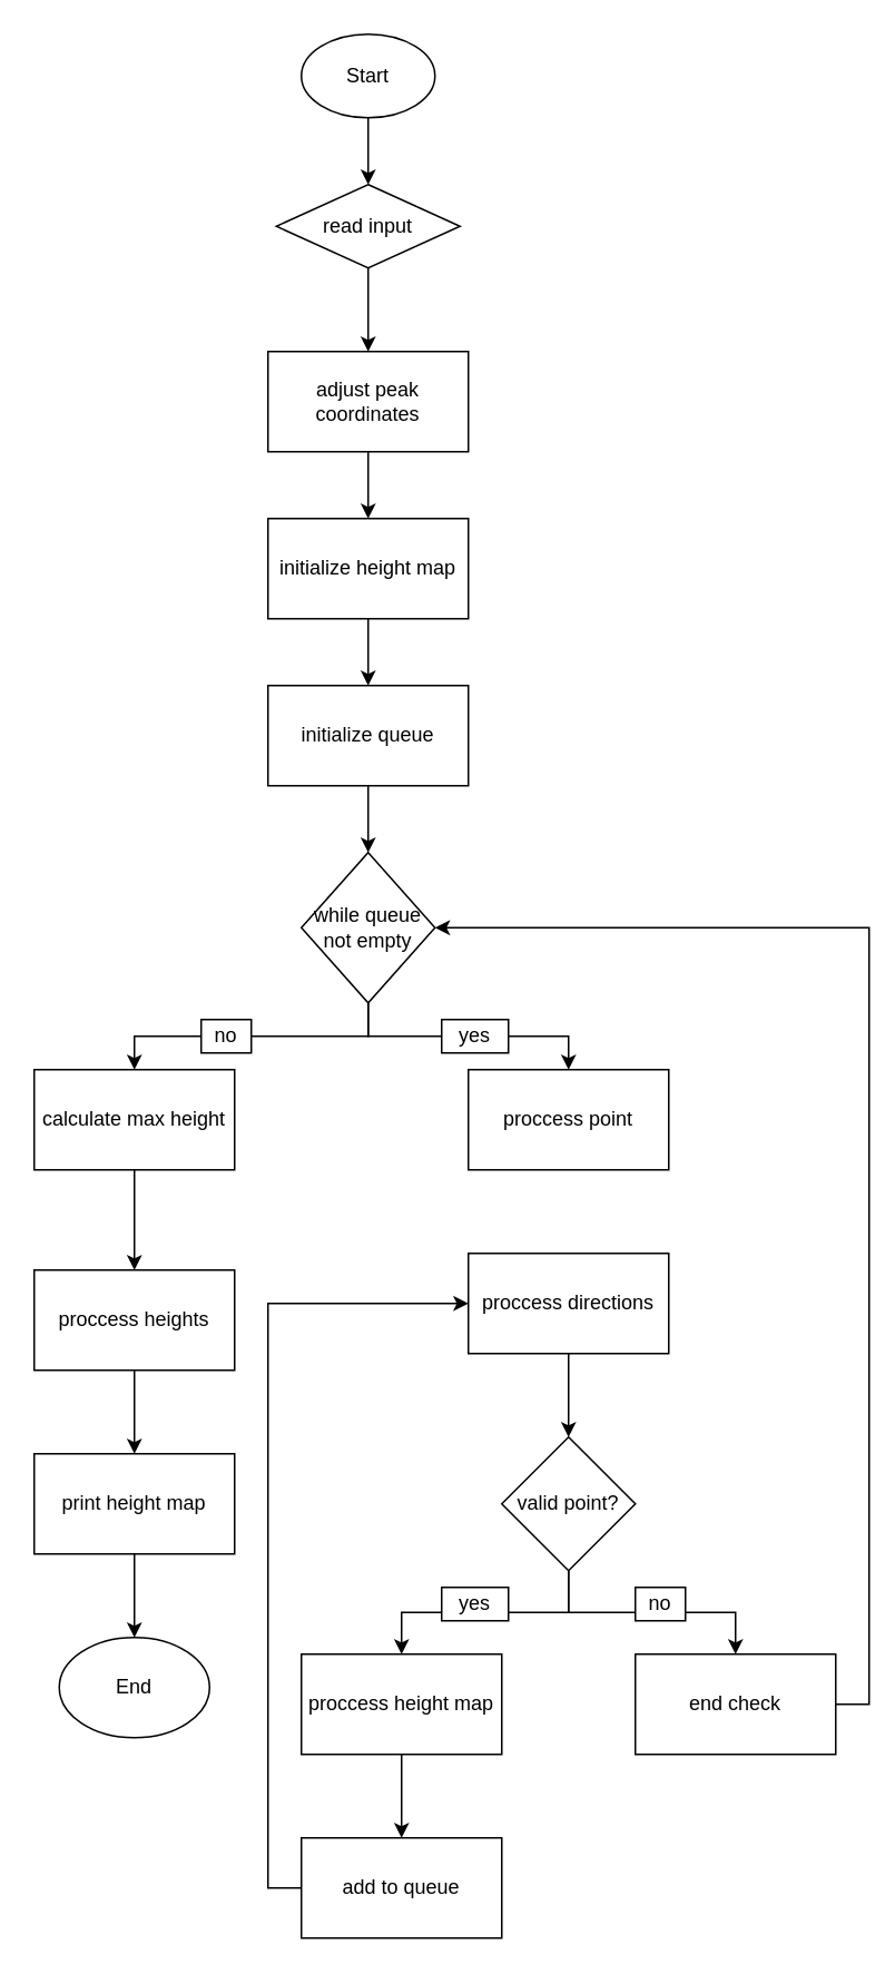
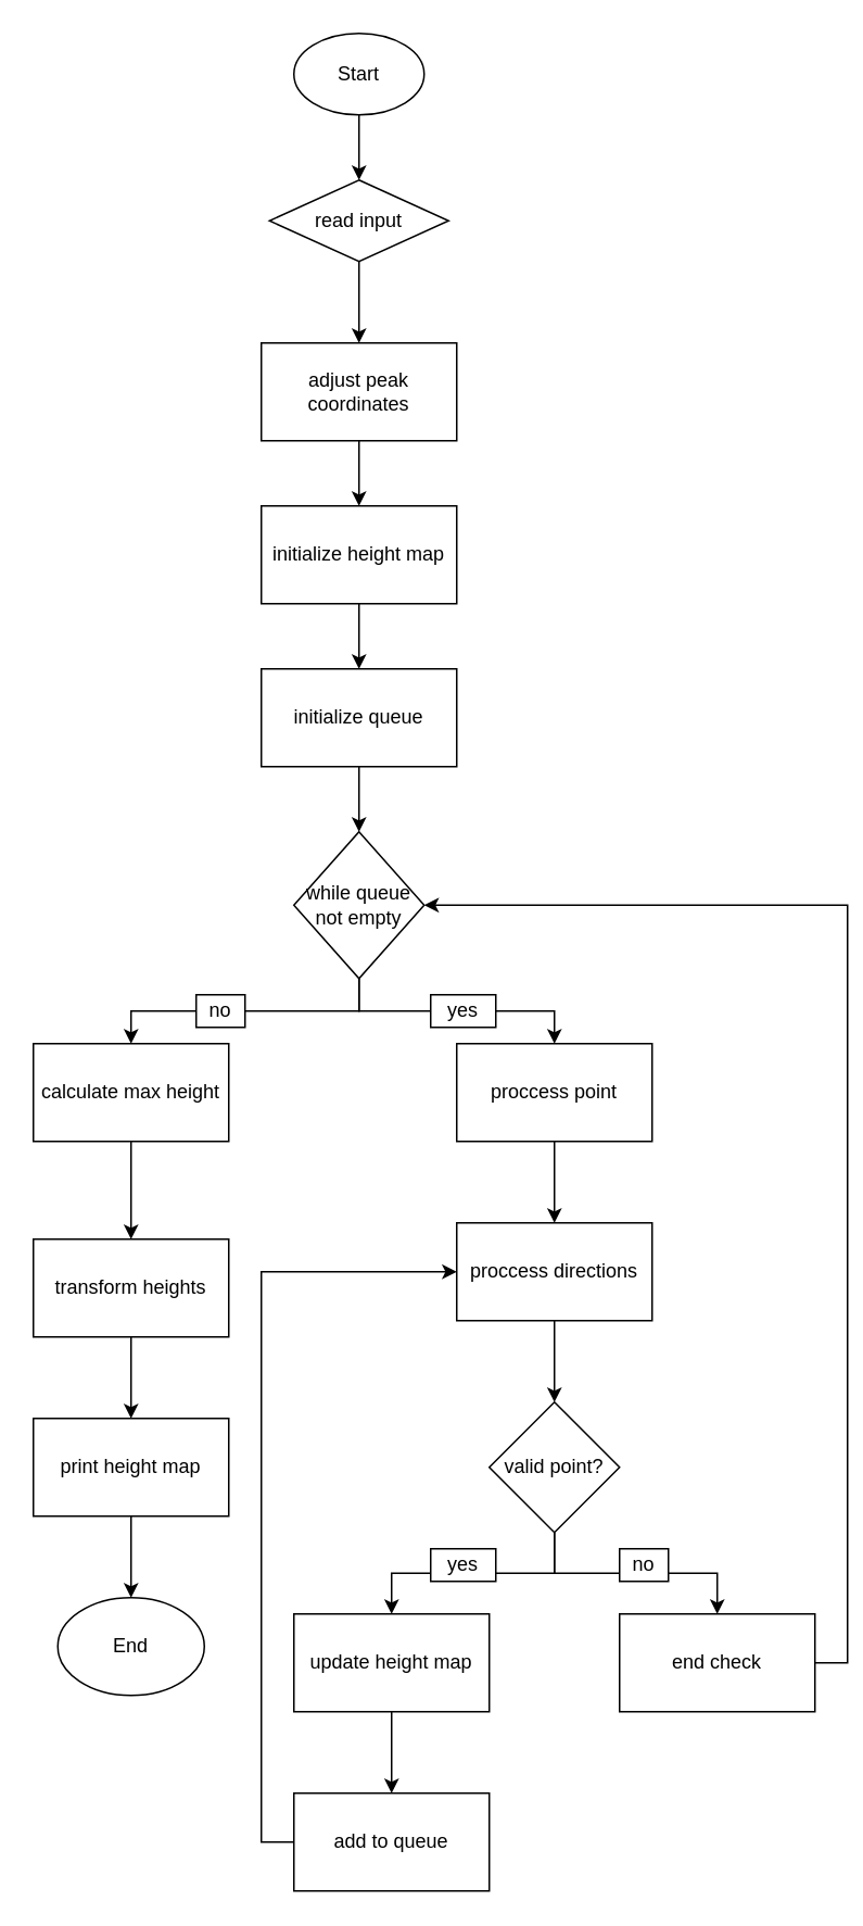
+ <mxCell id="23" style="edgeStyle=orthogonalEdgeStyle;rounded=0;orthogonalLoop=1;jettySize=auto;html=1;entryX=0.5;entryY=0;entryDx=0;entryDy=0;" edge="1" parent="1" source="24" target="26"><mxGeometry relative="1" as="geometry" /></mxCell>
- <mxCell id="16" value="proccess heights" style="rounded=0;whiteSpace=wrap;html=1;" vertex="1" parent="1"><mxGeometry x="20" y="760" width="120" height="60" as="geometry" /></mxCell>
+ <mxCell id="16" value="transform heights" style="rounded=0;whiteSpace=wrap;html=1;" vertex="1" parent="1"><mxGeometry x="20" y="760" width="120" height="60" as="geometry" /></mxCell>
- <mxCell id="31" value="proccess height map" style="rounded=0;whiteSpace=wrap;html=1;" vertex="1" parent="1"><mxGeometry x="180" y="990" width="120" height="60" as="geometry" /></mxCell>
+ <mxCell id="31" value="update height map" style="rounded=0;whiteSpace=wrap;html=1;" vertex="1" parent="1"><mxGeometry x="180" y="990" width="120" height="60" as="geometry" /></mxCell>
